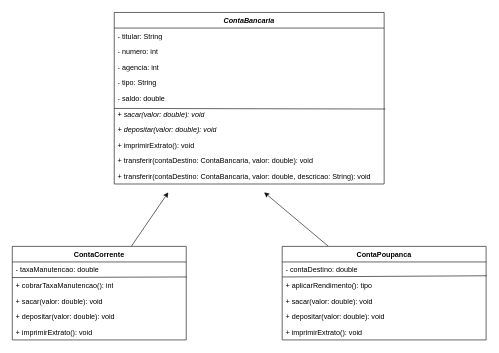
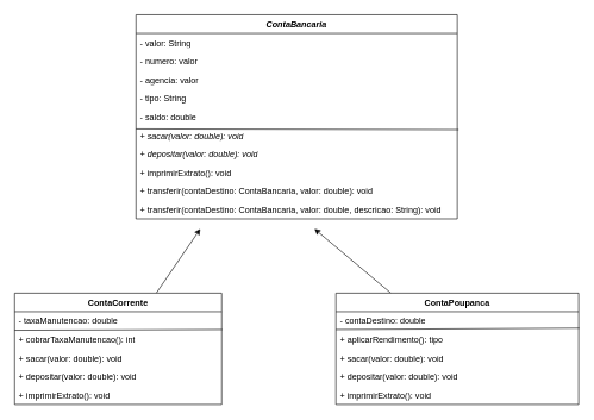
- <mxCell id="19" value="- titular: String" style="text;strokeColor=none;fillColor=none;align=left;verticalAlign=top;spacingLeft=4;spacingRight=4;overflow=hidden;rotatable=0;points=[[0,0.5],[1,0.5]];portConstraint=eastwest;whiteSpace=wrap;html=1;" parent="18" vertex="1"><mxGeometry y="26" width="450" height="26" as="geometry" /></mxCell>
+ <mxCell id="19" value="- valor: String" style="text;strokeColor=none;fillColor=none;align=left;verticalAlign=top;spacingLeft=4;spacingRight=4;overflow=hidden;rotatable=0;points=[[0,0.5],[1,0.5]];portConstraint=eastwest;whiteSpace=wrap;html=1;" parent="18" vertex="1"><mxGeometry y="26" width="450" height="26" as="geometry" /></mxCell>
- <mxCell id="20" value="- numero: int" style="text;strokeColor=none;fillColor=none;align=left;verticalAlign=top;spacingLeft=4;spacingRight=4;overflow=hidden;rotatable=0;points=[[0,0.5],[1,0.5]];portConstraint=eastwest;whiteSpace=wrap;html=1;" parent="18" vertex="1"><mxGeometry y="52" width="450" height="26" as="geometry" /></mxCell>
+ <mxCell id="20" value="- numero: valor" style="text;strokeColor=none;fillColor=none;align=left;verticalAlign=top;spacingLeft=4;spacingRight=4;overflow=hidden;rotatable=0;points=[[0,0.5],[1,0.5]];portConstraint=eastwest;whiteSpace=wrap;html=1;" parent="18" vertex="1"><mxGeometry y="52" width="450" height="26" as="geometry" /></mxCell>
- <mxCell id="21" value="- agencia: int" style="text;strokeColor=none;fillColor=none;align=left;verticalAlign=top;spacingLeft=4;spacingRight=4;overflow=hidden;rotatable=0;points=[[0,0.5],[1,0.5]];portConstraint=eastwest;whiteSpace=wrap;html=1;" parent="18" vertex="1"><mxGeometry y="78" width="450" height="26" as="geometry" /></mxCell>
+ <mxCell id="21" value="- agencia: valor" style="text;strokeColor=none;fillColor=none;align=left;verticalAlign=top;spacingLeft=4;spacingRight=4;overflow=hidden;rotatable=0;points=[[0,0.5],[1,0.5]];portConstraint=eastwest;whiteSpace=wrap;html=1;" parent="18" vertex="1"><mxGeometry y="78" width="450" height="26" as="geometry" /></mxCell>
